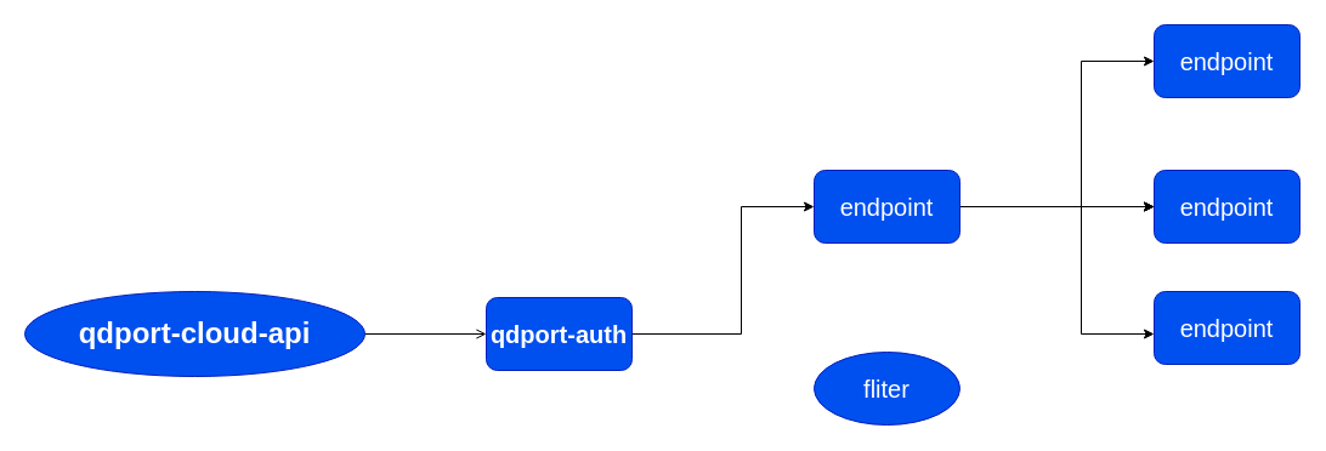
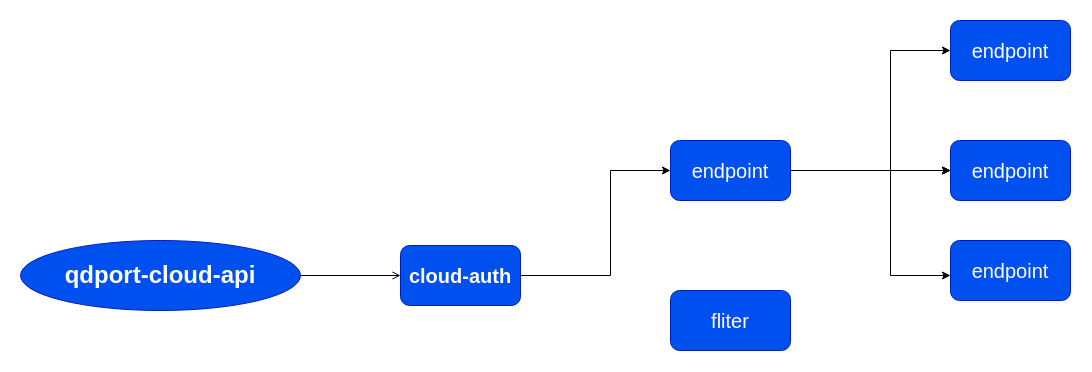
- <mxCell id="5" value="&lt;font style=&quot;font-size: 20px;&quot;&gt;&lt;b&gt;qdport-auth&lt;/b&gt;&lt;/font&gt;" style="whiteSpace=wrap;html=1;fillColor=#0050ef;strokeColor=#001DBC;fontColor=#ffffff;rounded=1;" vertex="1" parent="1"><mxGeometry x="400" y="245" width="120" height="60" as="geometry" /></mxCell>
+ <mxCell id="5" value="&lt;font style=&quot;font-size: 20px;&quot;&gt;&lt;b&gt;cloud-auth&lt;/b&gt;&lt;/font&gt;" style="whiteSpace=wrap;html=1;fillColor=#0050ef;strokeColor=#001DBC;fontColor=#ffffff;rounded=1;" vertex="1" parent="1"><mxGeometry x="400" y="245" width="120" height="60" as="geometry" /></mxCell>
- <mxCell id="12" value="&lt;font style=&quot;font-size: 20px;&quot;&gt;fliter&lt;/font&gt;" style="ellipse;whiteSpace=wrap;html=1;fillColor=#0050ef;strokeColor=#001DBC;fontColor=#ffffff;" vertex="1" parent="1"><mxGeometry x="670" y="290" width="120" height="60" as="geometry" /></mxCell>
+ <mxCell id="12" value="&lt;font style=&quot;font-size: 20px;&quot;&gt;fliter&lt;/font&gt;" style="whiteSpace=wrap;html=1;fillColor=#0050ef;strokeColor=#001DBC;fontColor=#ffffff;rounded=1;" vertex="1" parent="1"><mxGeometry x="670" y="290" width="120" height="60" as="geometry" /></mxCell>
